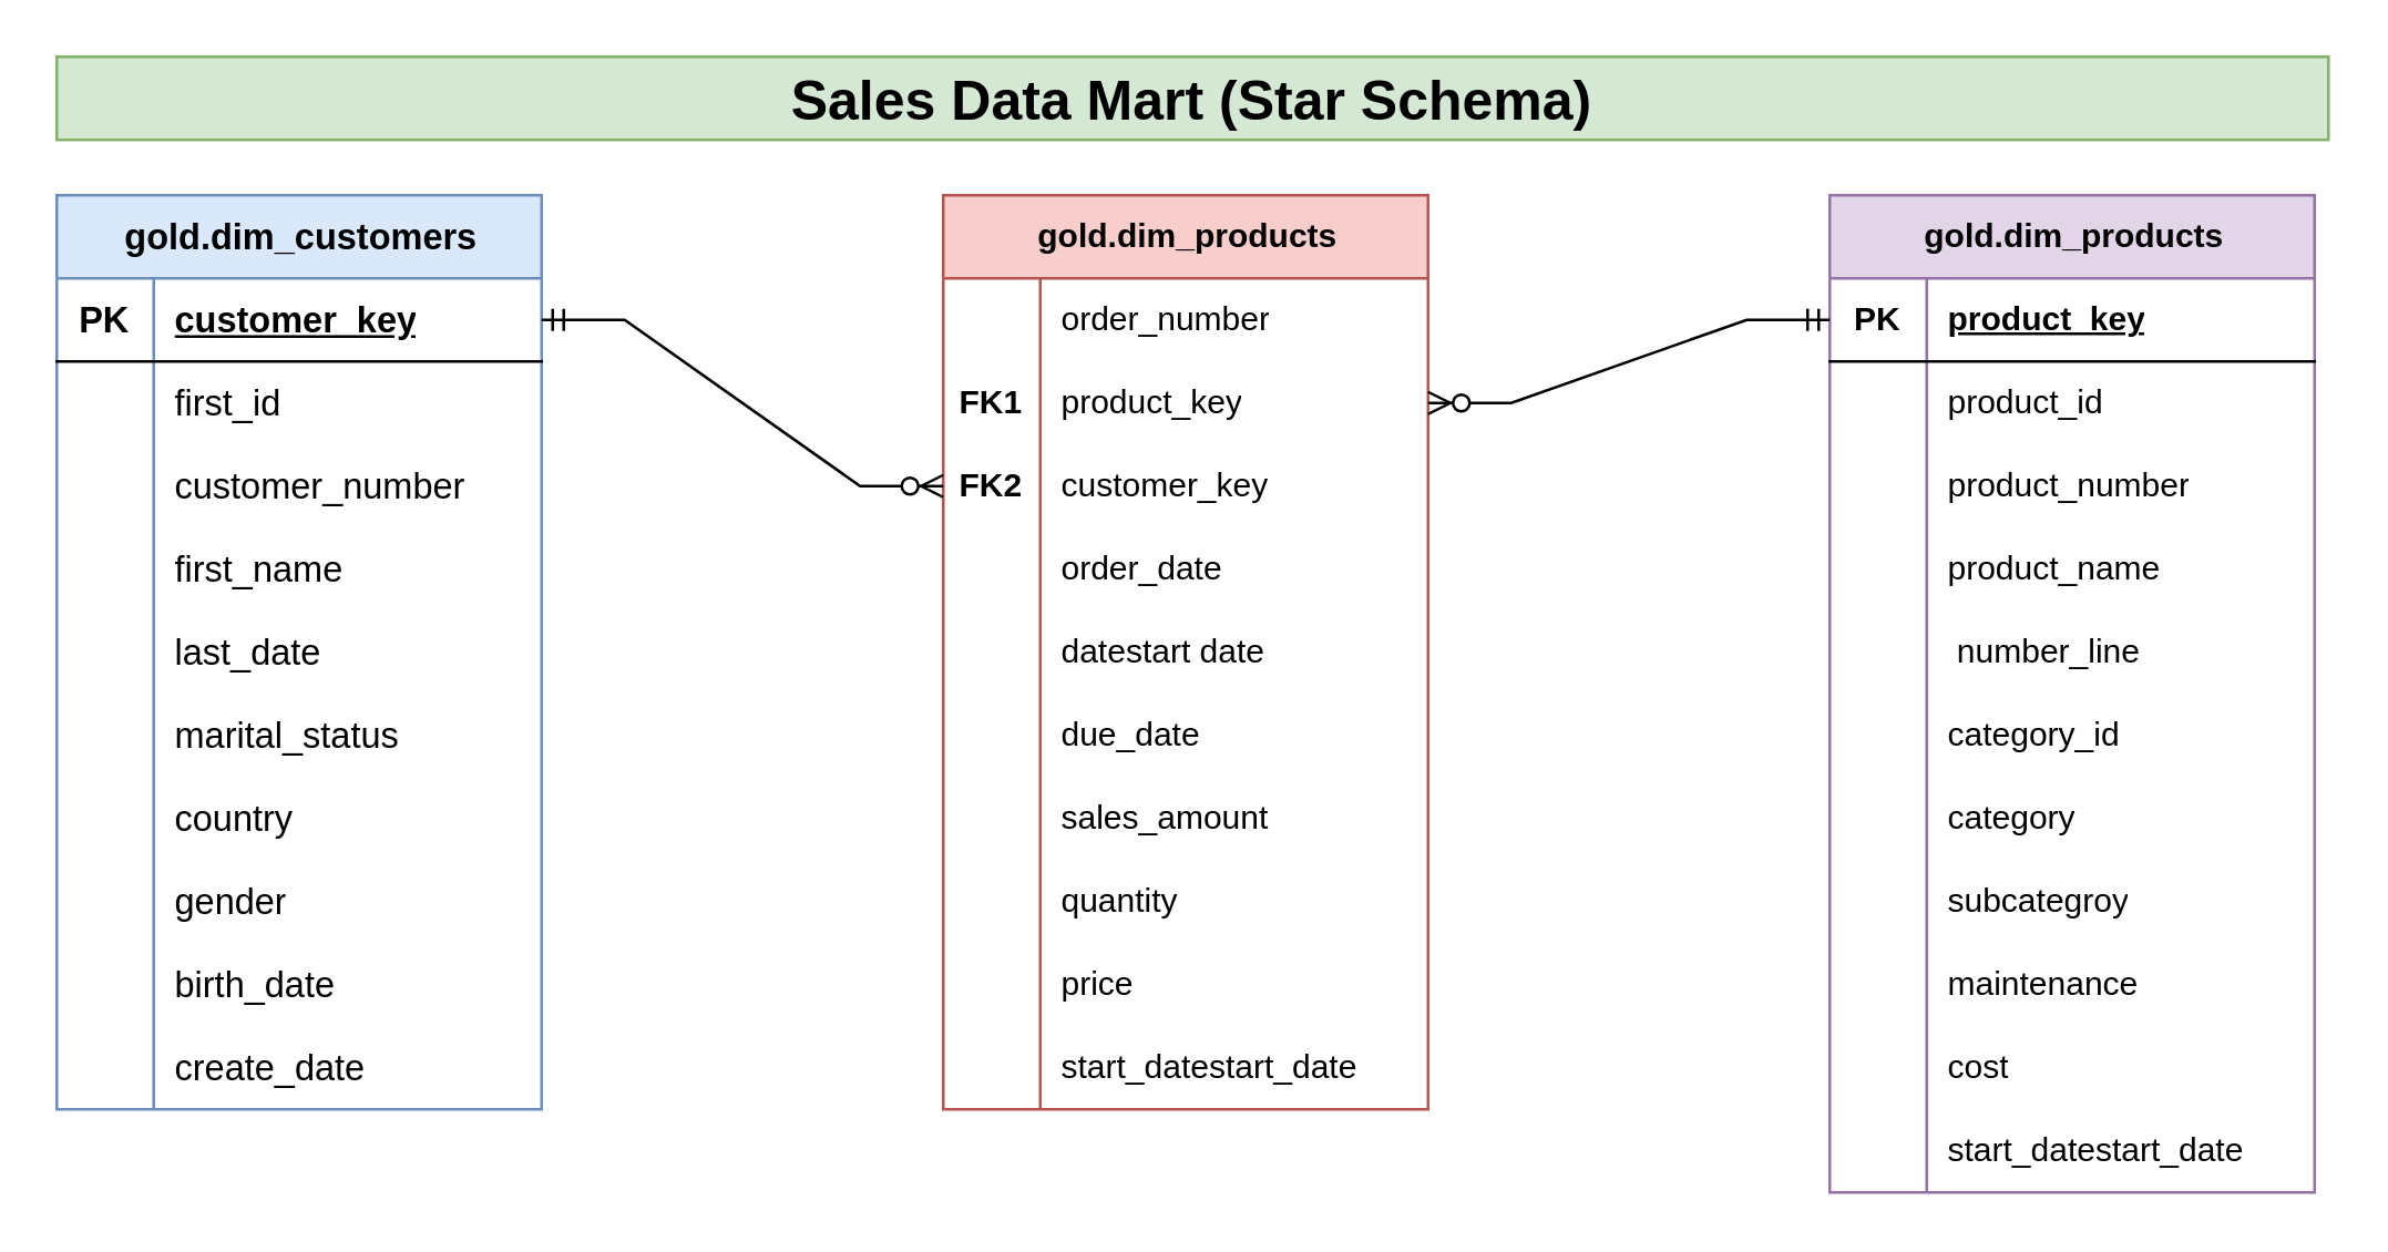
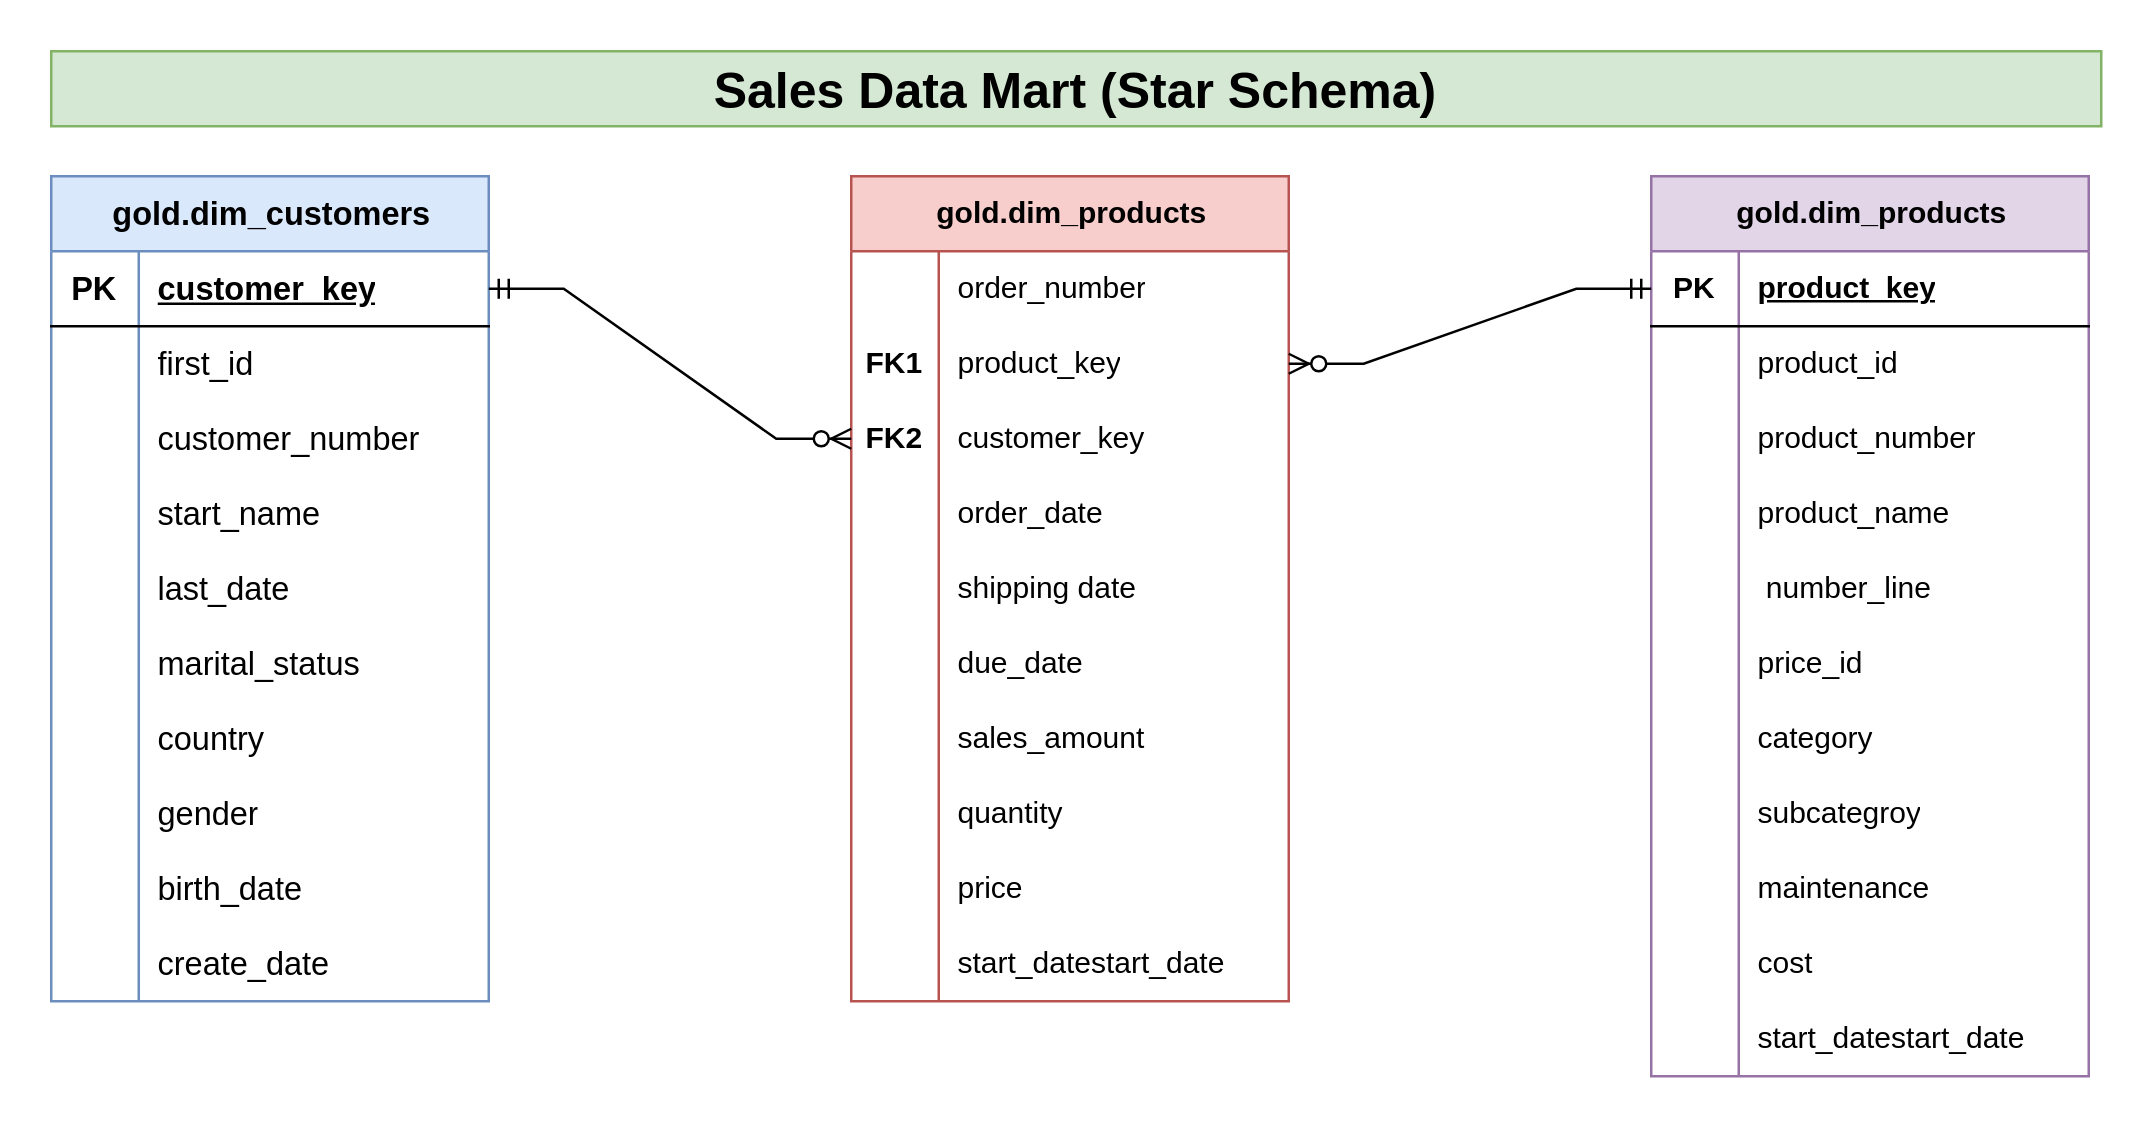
- <mxCell id="79" value="first_name" style="shape=partialRectangle;connectable=0;fillColor=none;top=0;left=0;bottom=0;right=0;align=left;spacingLeft=6;overflow=hidden;whiteSpace=wrap;html=1;fontSize=13;" vertex="1" parent="77"><mxGeometry x="35" width="140" height="30" as="geometry"><mxRectangle width="140" height="30" as="alternateBounds" /></mxGeometry></mxCell>
+ <mxCell id="79" value="start_name" style="shape=partialRectangle;connectable=0;fillColor=none;top=0;left=0;bottom=0;right=0;align=left;spacingLeft=6;overflow=hidden;whiteSpace=wrap;html=1;fontSize=13;" vertex="1" parent="77"><mxGeometry x="35" width="140" height="30" as="geometry"><mxRectangle width="140" height="30" as="alternateBounds" /></mxGeometry></mxCell>
- <mxCell id="51" value="datestart date" style="shape=partialRectangle;connectable=0;fillColor=none;top=0;left=0;bottom=0;right=0;align=left;spacingLeft=6;overflow=hidden;whiteSpace=wrap;html=1;" vertex="1" parent="49"><mxGeometry x="35" width="140" height="30" as="geometry"><mxRectangle width="140" height="30" as="alternateBounds" /></mxGeometry></mxCell>
+ <mxCell id="51" value="shipping date" style="shape=partialRectangle;connectable=0;fillColor=none;top=0;left=0;bottom=0;right=0;align=left;spacingLeft=6;overflow=hidden;whiteSpace=wrap;html=1;" vertex="1" parent="49"><mxGeometry x="35" width="140" height="30" as="geometry"><mxRectangle width="140" height="30" as="alternateBounds" /></mxGeometry></mxCell>
- <mxCell id="20" value="category_id" style="shape=partialRectangle;connectable=0;fillColor=none;top=0;left=0;bottom=0;right=0;align=left;spacingLeft=6;overflow=hidden;whiteSpace=wrap;html=1;" vertex="1" parent="18"><mxGeometry x="35" width="140" height="30" as="geometry"><mxRectangle width="140" height="30" as="alternateBounds" /></mxGeometry></mxCell>
+ <mxCell id="20" value="price_id" style="shape=partialRectangle;connectable=0;fillColor=none;top=0;left=0;bottom=0;right=0;align=left;spacingLeft=6;overflow=hidden;whiteSpace=wrap;html=1;" vertex="1" parent="18"><mxGeometry x="35" width="140" height="30" as="geometry"><mxRectangle width="140" height="30" as="alternateBounds" /></mxGeometry></mxCell>
